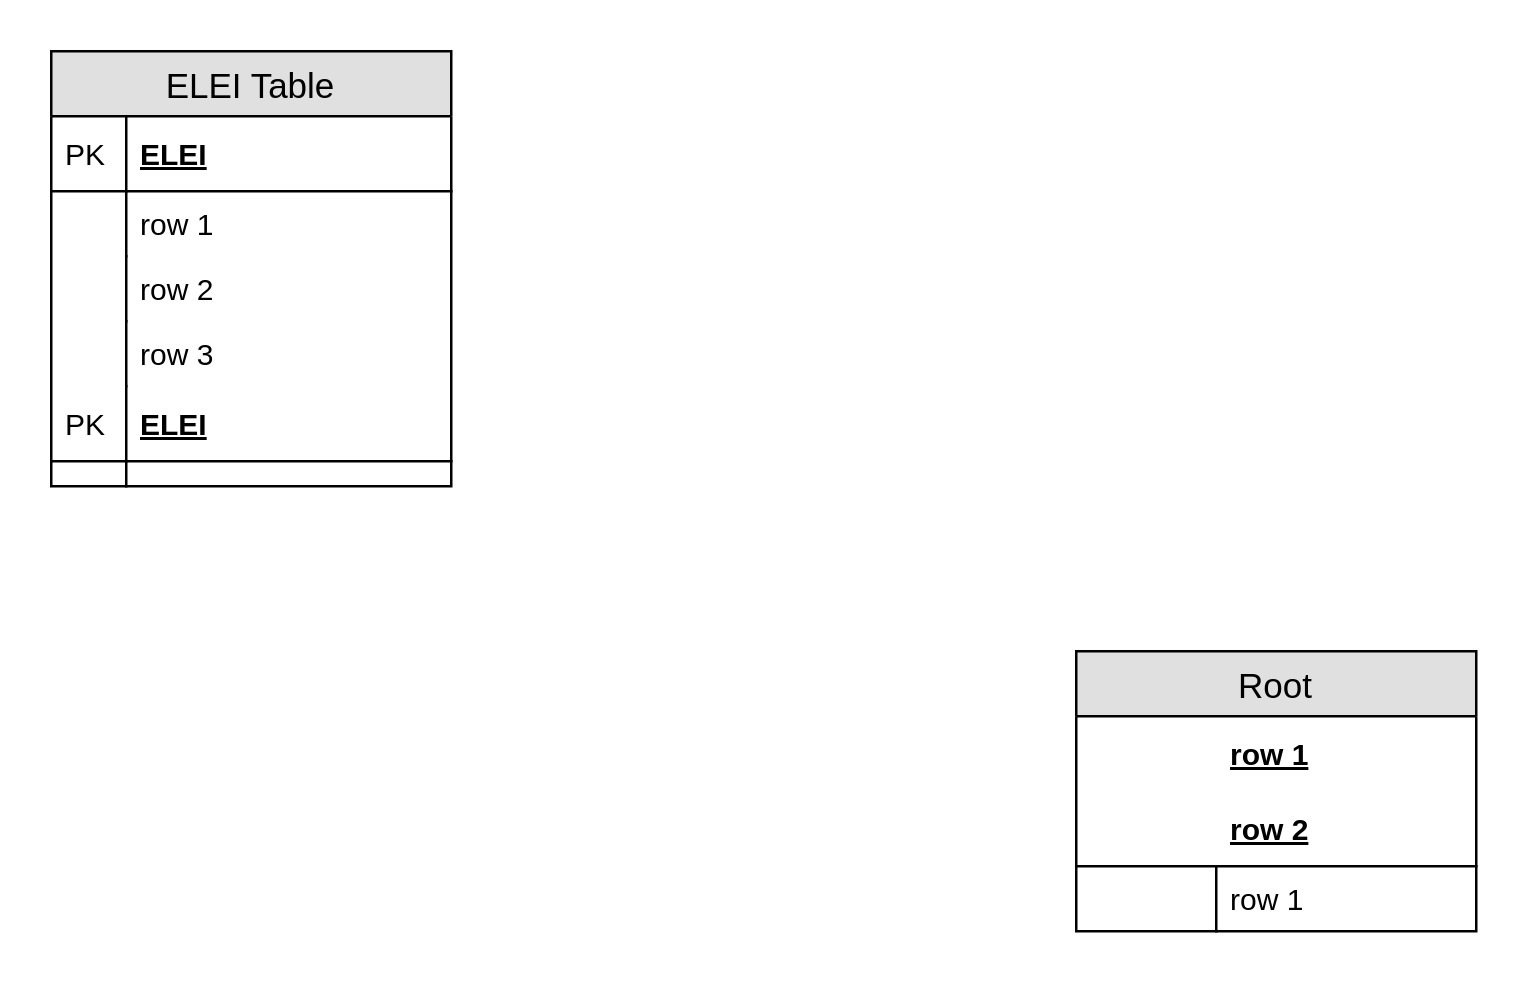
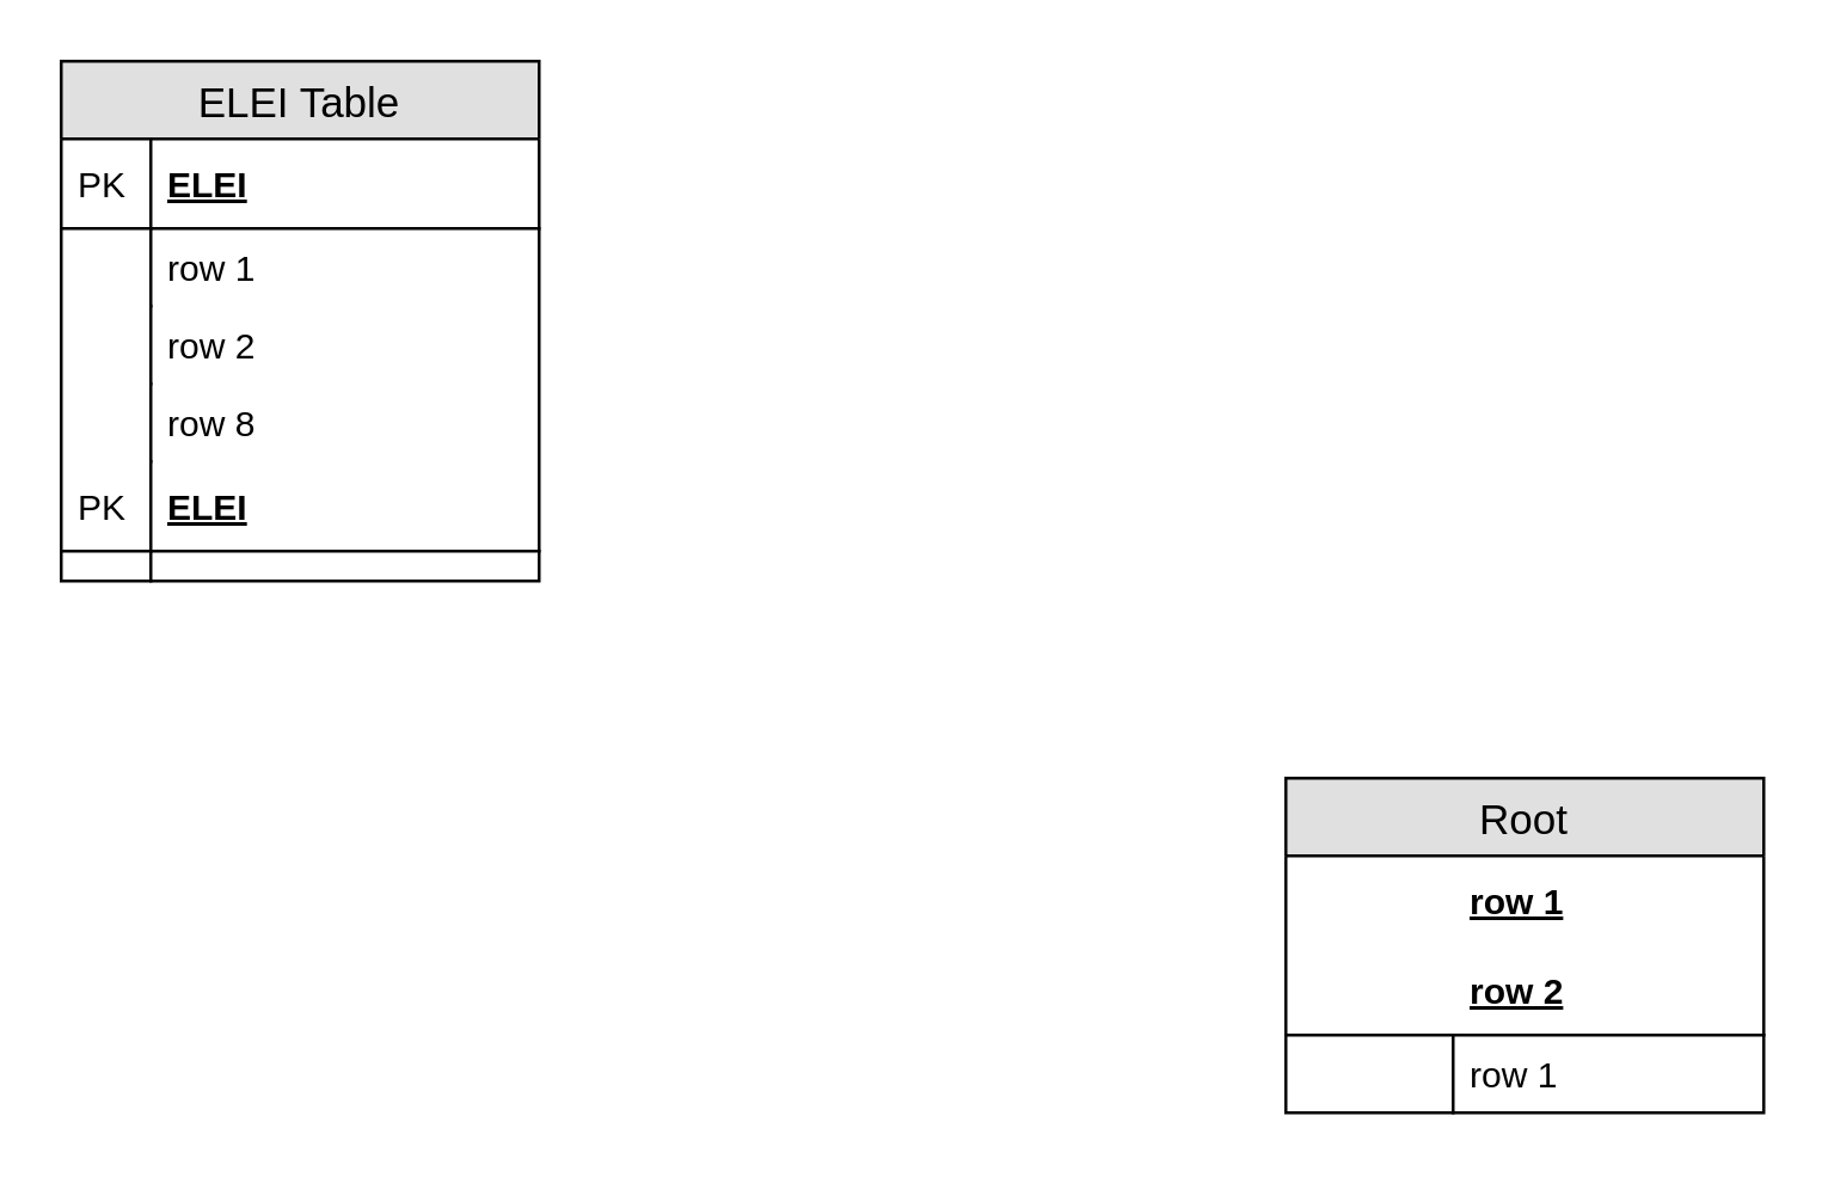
- <mxCell id="9" value="row 3" style="shape=partialRectangle;top=0;left=0;right=0;bottom=0;align=left;verticalAlign=top;fillColor=none;spacingLeft=34;spacingRight=4;overflow=hidden;rotatable=0;points=[[0,0.5],[1,0.5]];portConstraint=eastwest;dropTarget=0;fontSize=12;" vertex="1" parent="2"><mxGeometry y="108" width="160" height="26" as="geometry" /></mxCell>
+ <mxCell id="9" value="row 8" style="shape=partialRectangle;top=0;left=0;right=0;bottom=0;align=left;verticalAlign=top;fillColor=none;spacingLeft=34;spacingRight=4;overflow=hidden;rotatable=0;points=[[0,0.5],[1,0.5]];portConstraint=eastwest;dropTarget=0;fontSize=12;" vertex="1" parent="2"><mxGeometry y="108" width="160" height="26" as="geometry" /></mxCell>
